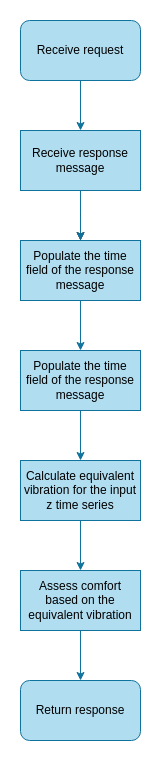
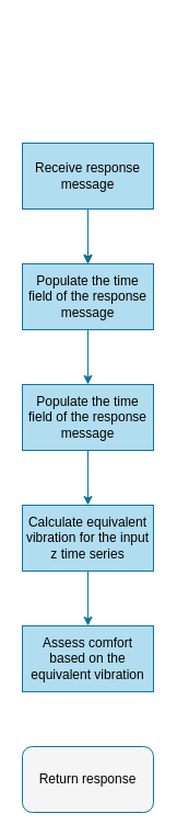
- <mxCell id="3" value="&lt;font&gt;Receive request&lt;/font&gt;" style="rounded=1;whiteSpace=wrap;html=1;fillColor=#b1ddf0;strokeColor=#10739e;fontColor=#000000;" vertex="1" parent="1"><mxGeometry x="20" y="20" width="120" height="60" as="geometry" /></mxCell>
- <mxCell id="2" style="edgeStyle=orthogonalEdgeStyle;rounded=0;orthogonalLoop=1;jettySize=auto;html=1;fillColor=#b1ddf0;strokeColor=#10739e;fontColor=#000000;" edge="1" parent="1" source="3" target="6"><mxGeometry relative="1" as="geometry" /></mxCell>
- <mxCell id="7" style="edgeStyle=orthogonalEdgeStyle;rounded=0;orthogonalLoop=1;jettySize=auto;html=1;entryX=0.5;entryY=0;entryDx=0;entryDy=0;strokeColor=#10739E;" edge="1" parent="1" source="8" target="9"><mxGeometry relative="1" as="geometry" /></mxCell>
- <mxCell id="9" value="&lt;font&gt;Return response&lt;/font&gt;" style="rounded=1;whiteSpace=wrap;html=1;fillColor=#b1ddf0;strokeColor=#10739e;fontColor=#000000;" vertex="1" parent="1"><mxGeometry x="20" y="680" width="120" height="60" as="geometry" /></mxCell>
+ <mxCell id="9" value="&lt;font&gt;Return response&lt;/font&gt;" style="rounded=1;whiteSpace=wrap;html=1;fillColor=#f5f5f5;strokeColor=#10739e;fontColor=#000000;" vertex="1" parent="1"><mxGeometry x="20" y="680" width="120" height="60" as="geometry" /></mxCell>
